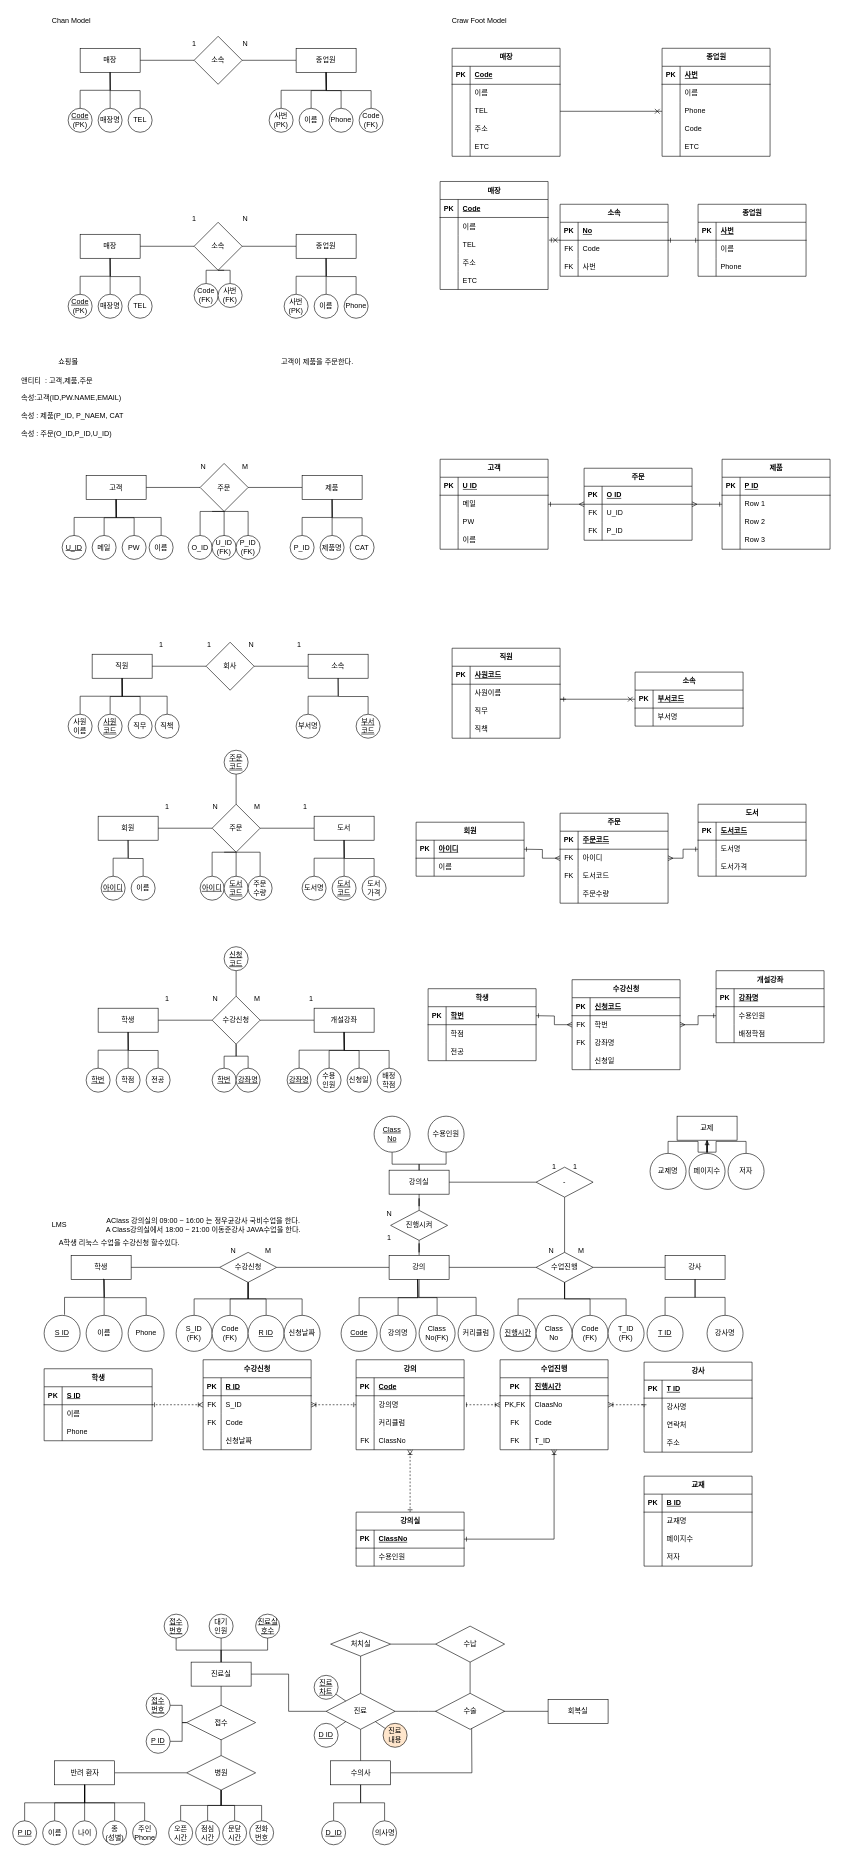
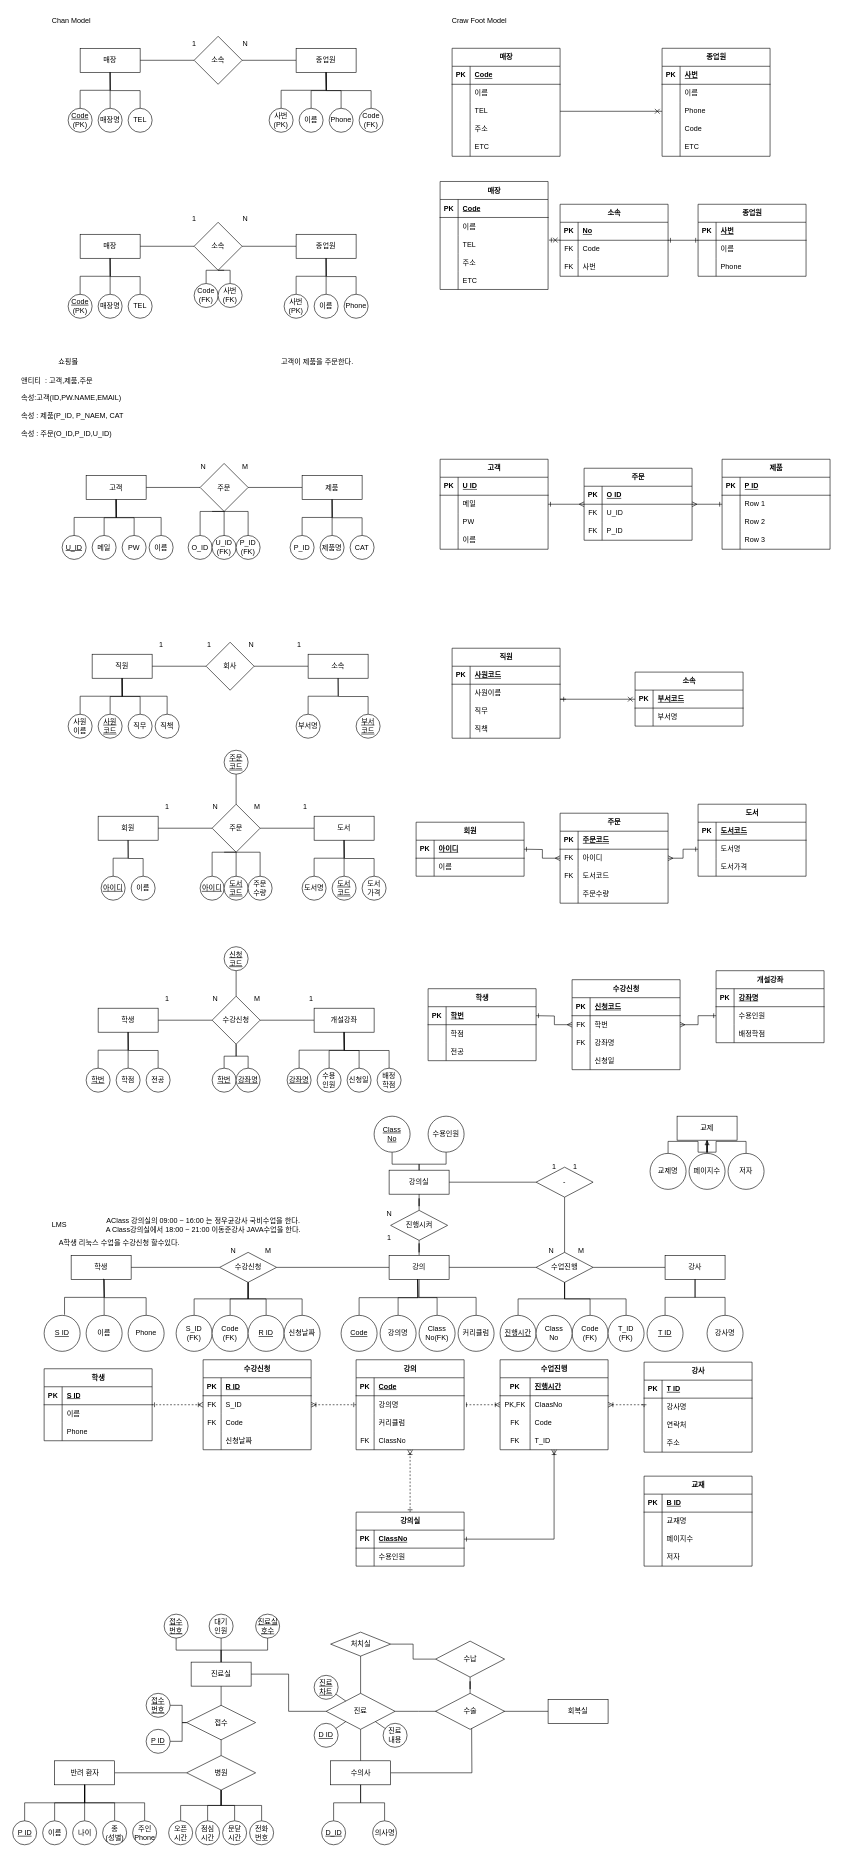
- <mxCell id="563" value="수납" style="shape=rhombus;perimeter=rhombusPerimeter;whiteSpace=wrap;html=1;align=center;" parent="1" vertex="1"><mxGeometry x="725.5" y="2710" width="115" height="60" as="geometry" /></mxCell>
+ <mxCell id="563" value="수납" style="shape=rhombus;perimeter=rhombusPerimeter;whiteSpace=wrap;html=1;align=center;" parent="1" vertex="1"><mxGeometry x="725.5" y="2735" width="115" height="60" as="geometry" /></mxCell>
- <mxCell id="564" value="진료&lt;br&gt;내용" style="ellipse;whiteSpace=wrap;html=1;align=center;fillColor=#ffe6cc;" parent="1" vertex="1"><mxGeometry x="638" y="2872" width="40" height="40" as="geometry" /></mxCell>
+ <mxCell id="564" value="진료&lt;br&gt;내용" style="ellipse;whiteSpace=wrap;html=1;align=center;" parent="1" vertex="1"><mxGeometry x="638" y="2872" width="40" height="40" as="geometry" /></mxCell>
